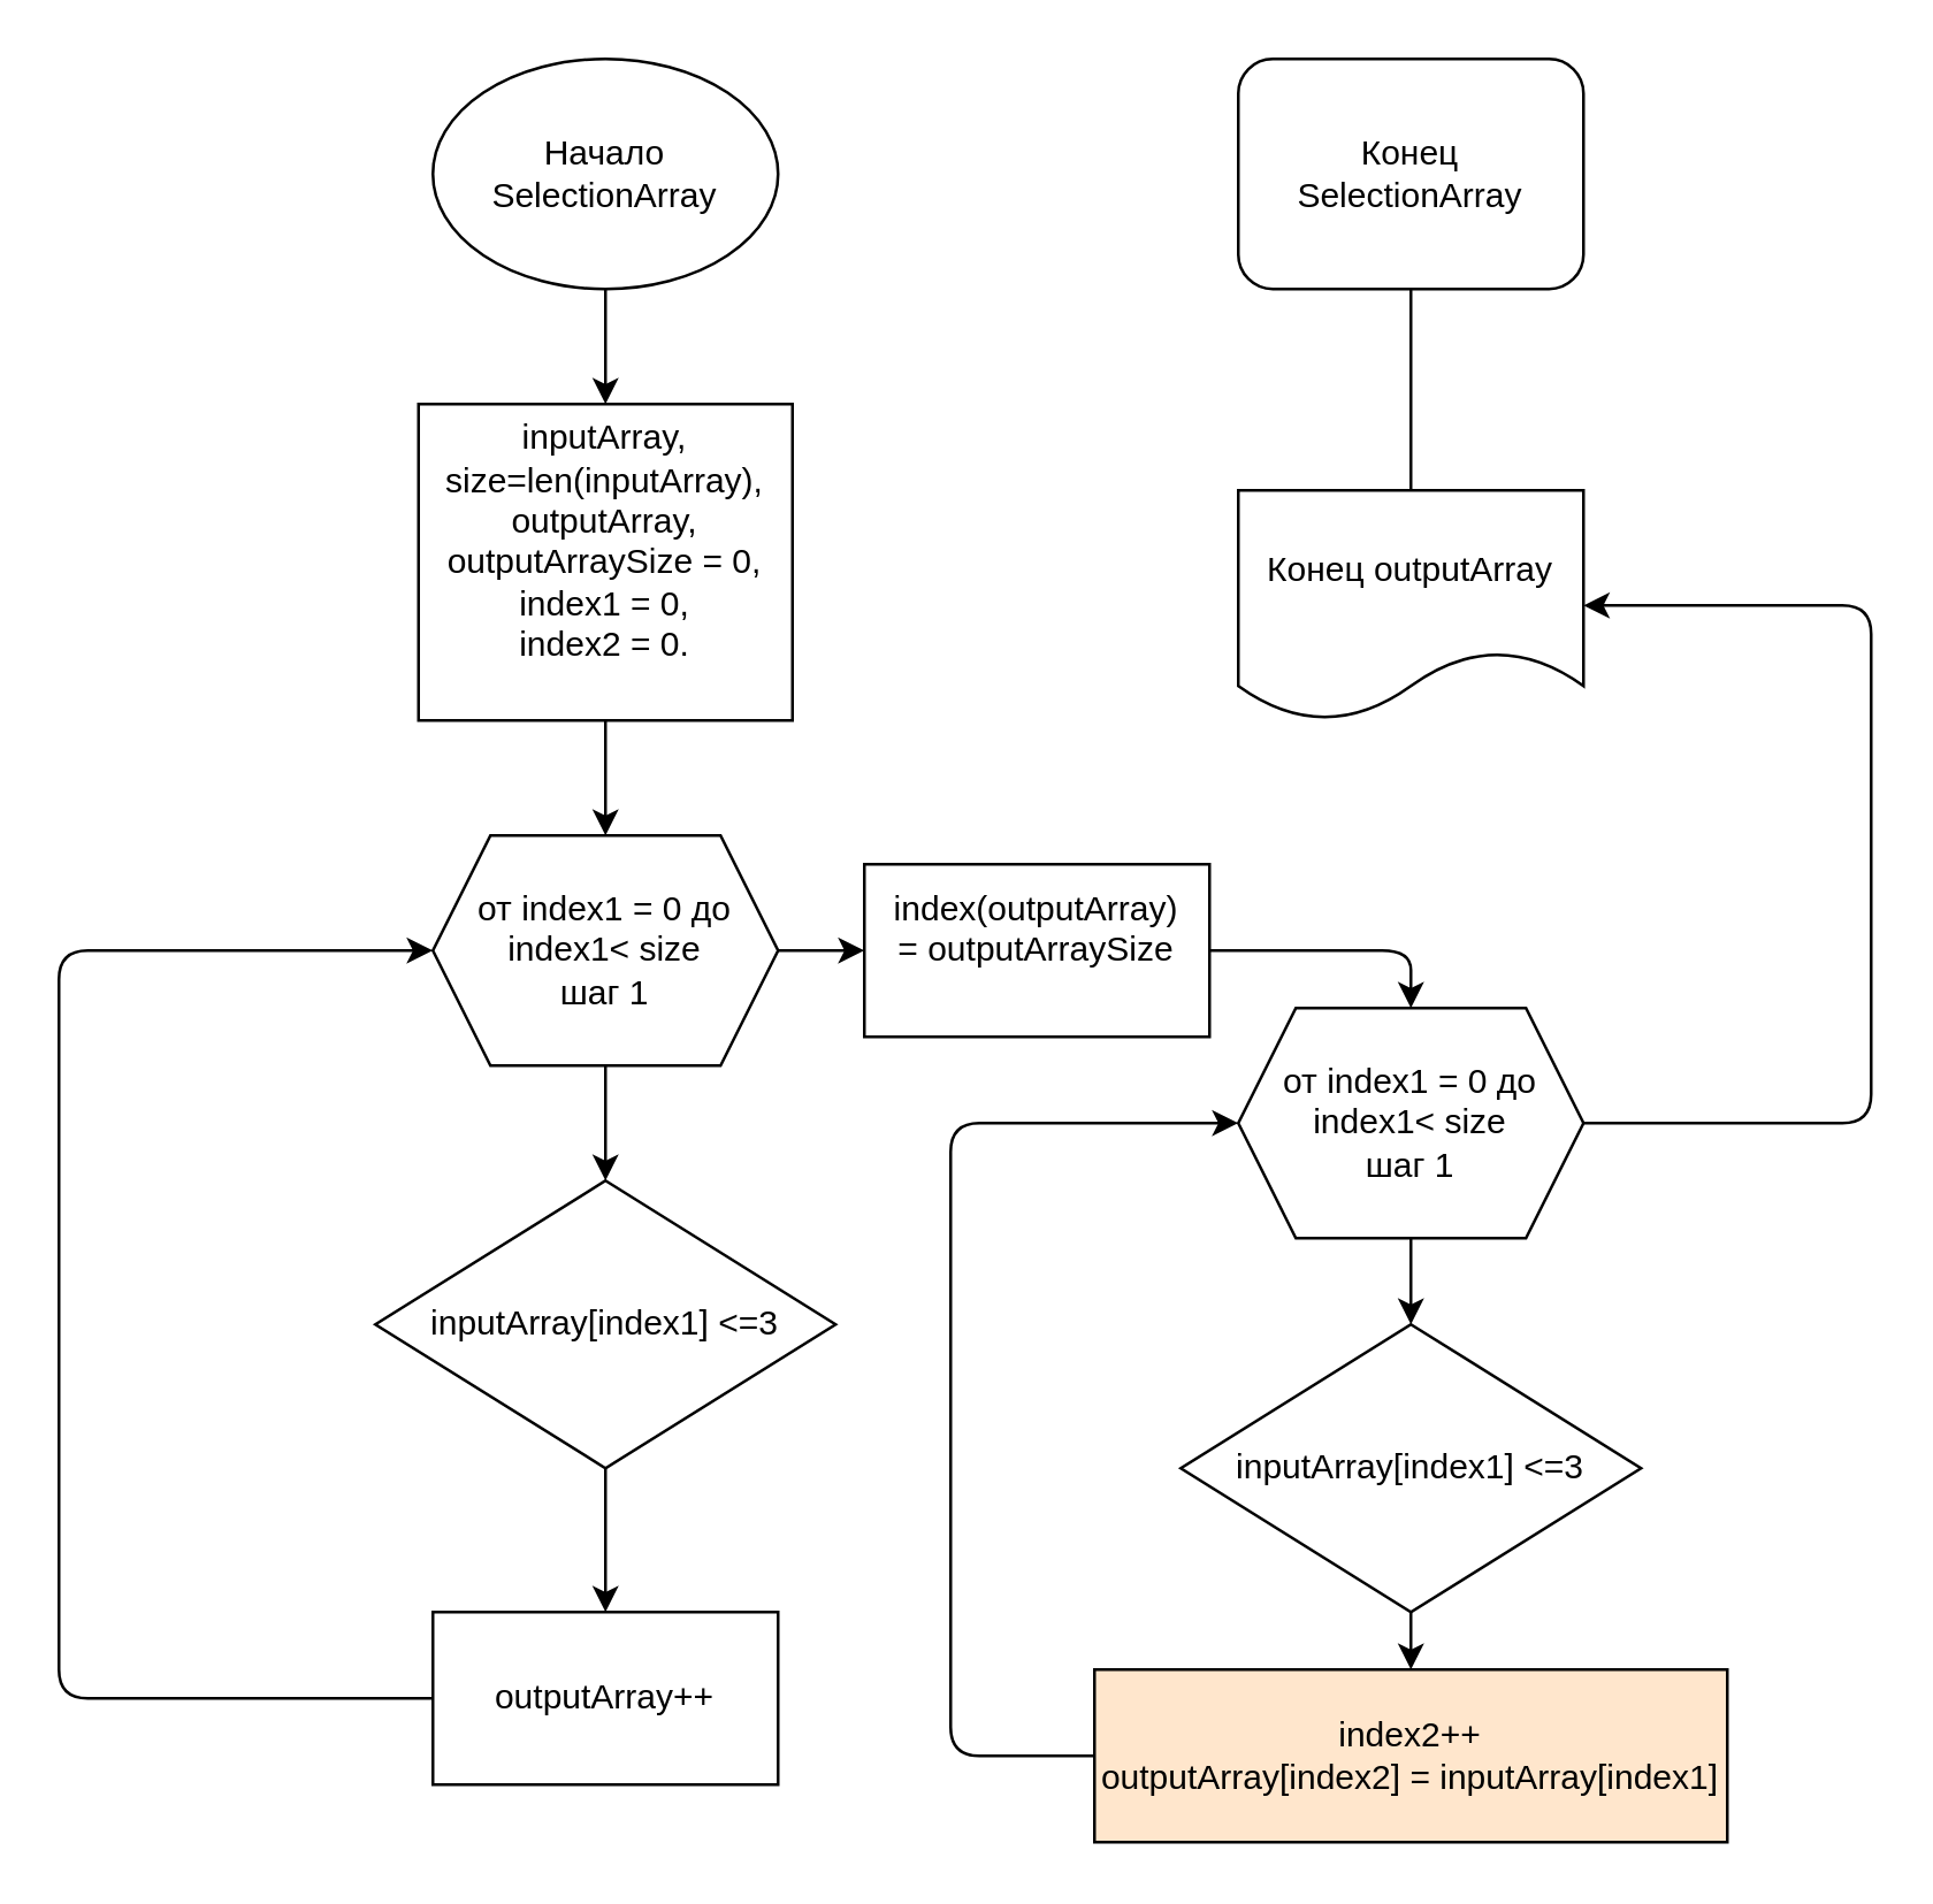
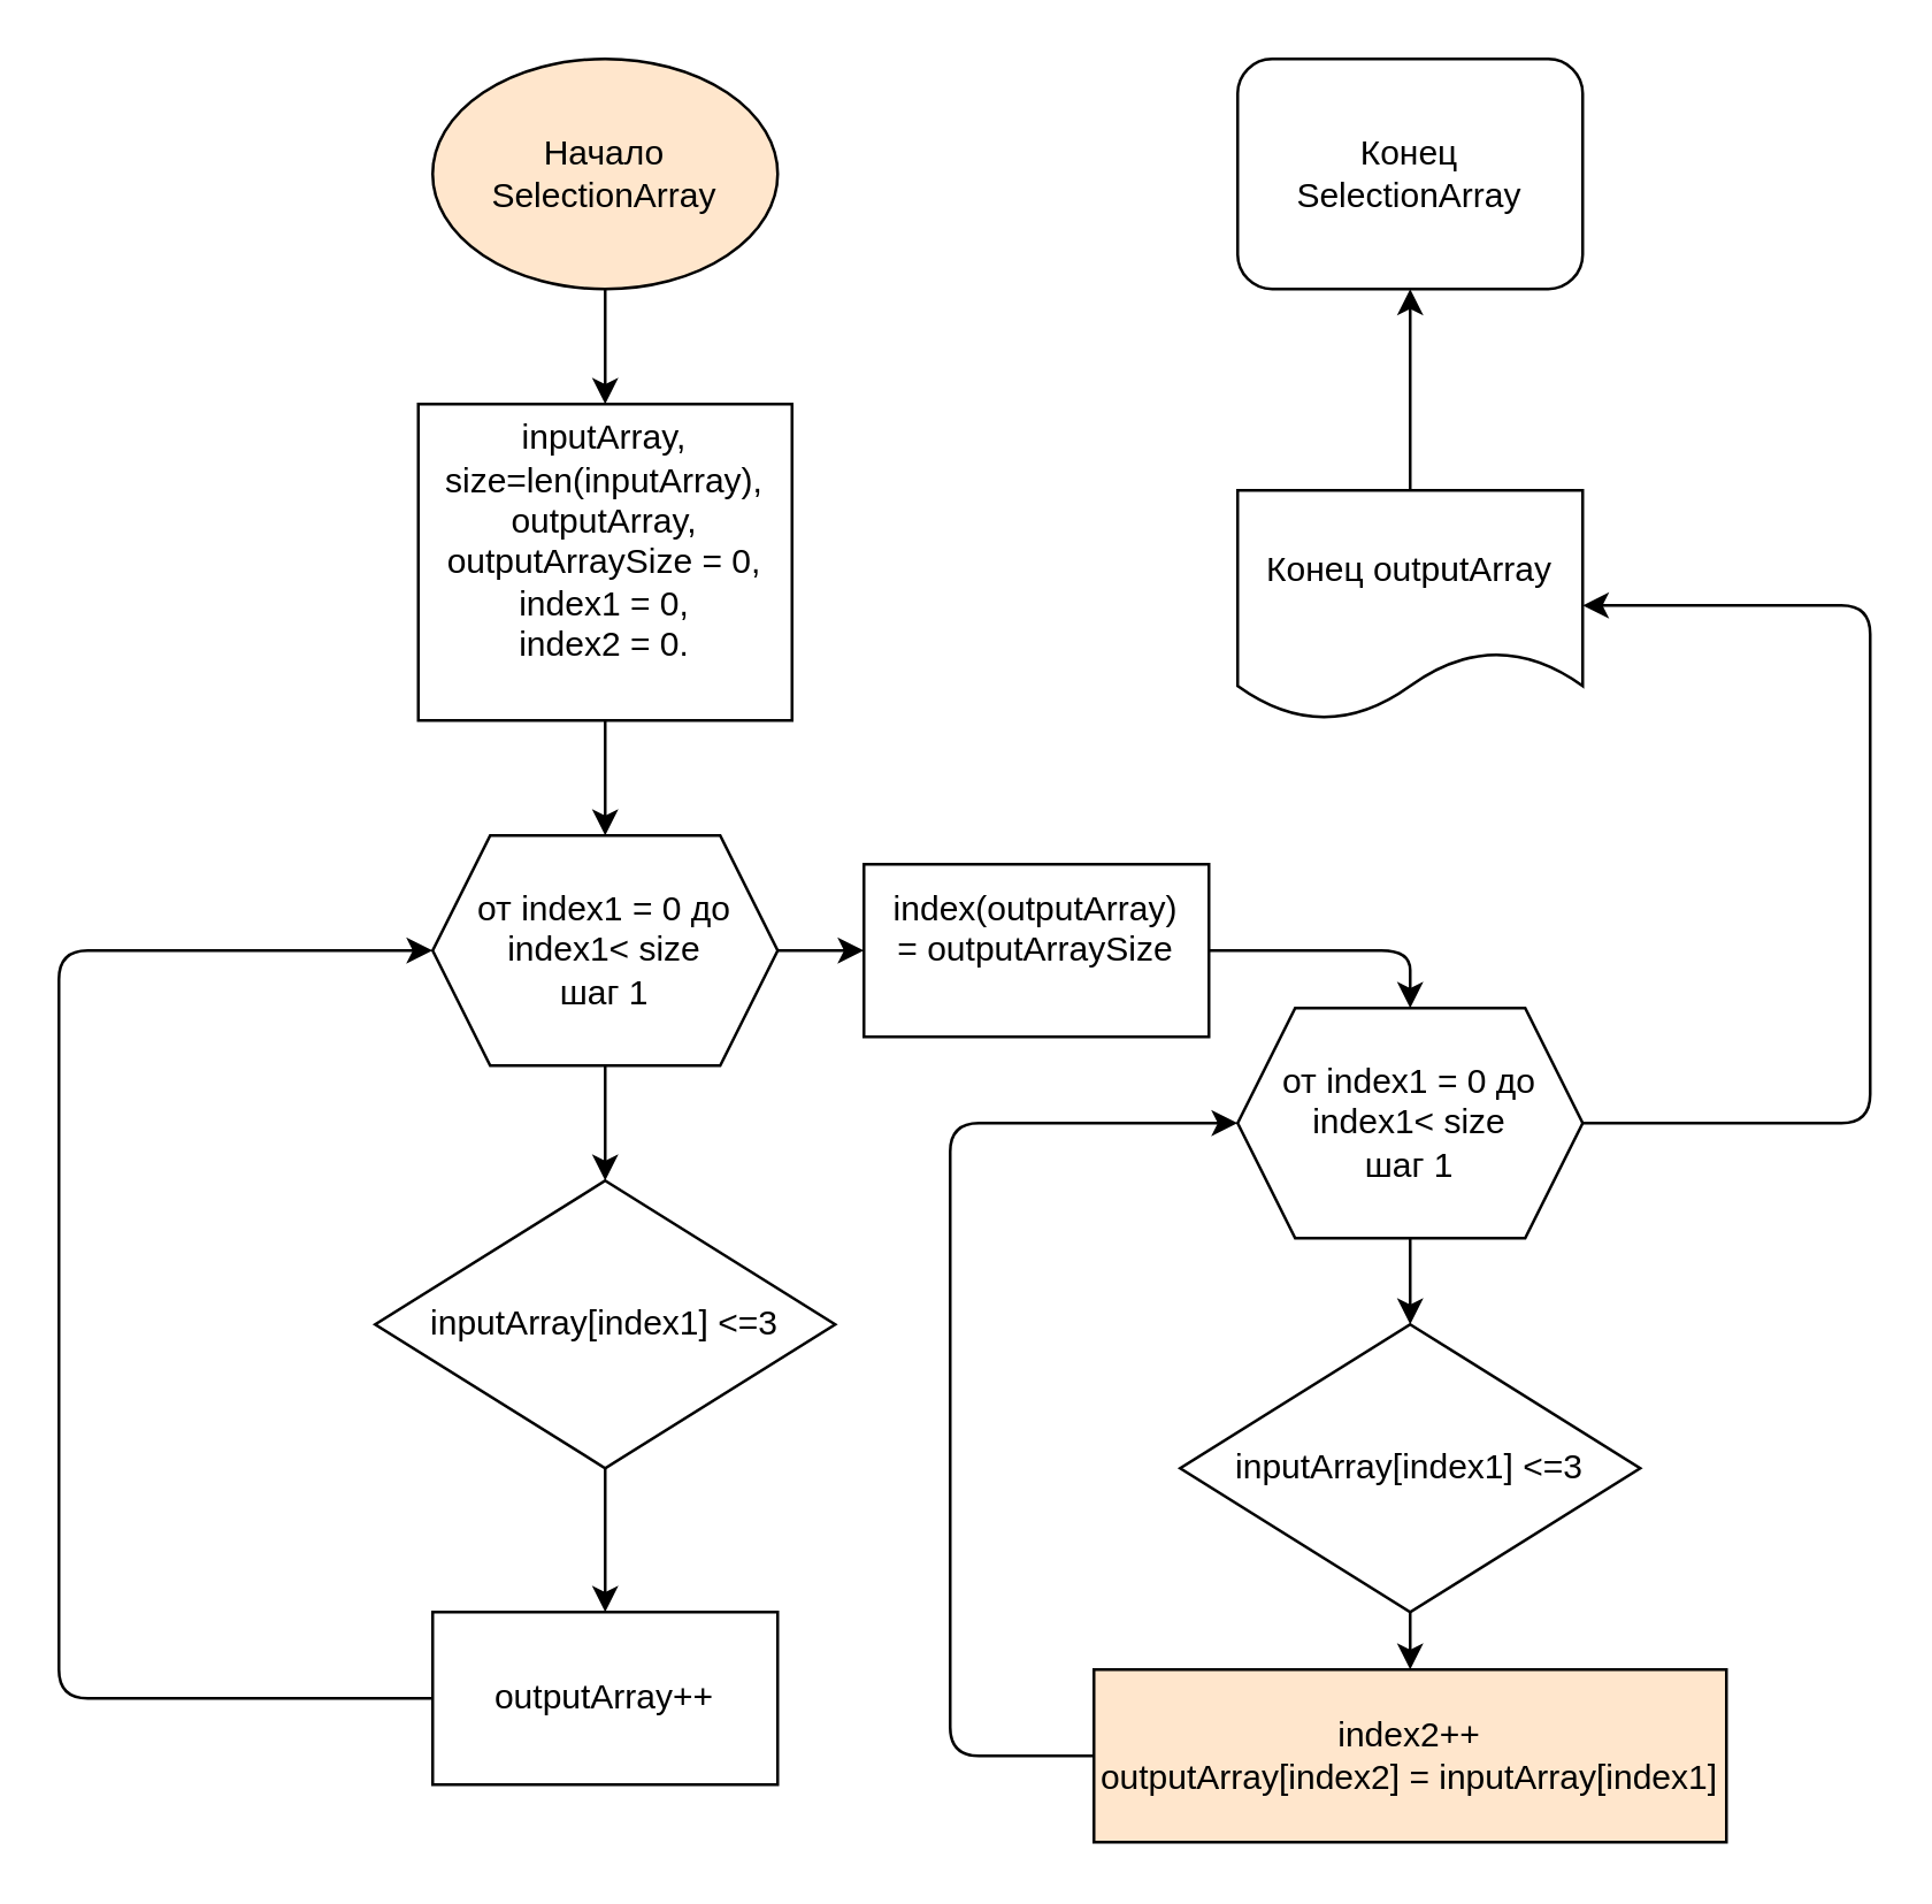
- <mxCell id="3" value="Начало&lt;br&gt;SelectionArray" style="ellipse;whiteSpace=wrap;html=1;" vertex="1" parent="1"><mxGeometry x="150" y="20" width="120" height="80" as="geometry" /></mxCell>
+ <mxCell id="3" value="Начало&lt;br&gt;SelectionArray" style="ellipse;whiteSpace=wrap;html=1;fillColor=#ffe6cc;" vertex="1" parent="1"><mxGeometry x="150" y="20" width="120" height="80" as="geometry" /></mxCell>
- <mxCell id="20" style="edgeStyle=none;html=1;exitX=0.5;exitY=0;exitDx=0;exitDy=0;entryX=0.5;entryY=1;entryDx=0;entryDy=0;endArrow=none;" edge="1" parent="1" source="21" target="22"><mxGeometry relative="1" as="geometry" /></mxCell>
+ <mxCell id="20" style="edgeStyle=none;html=1;exitX=0.5;exitY=0;exitDx=0;exitDy=0;entryX=0.5;entryY=1;entryDx=0;entryDy=0;" edge="1" parent="1" source="21" target="22"><mxGeometry relative="1" as="geometry" /></mxCell>
